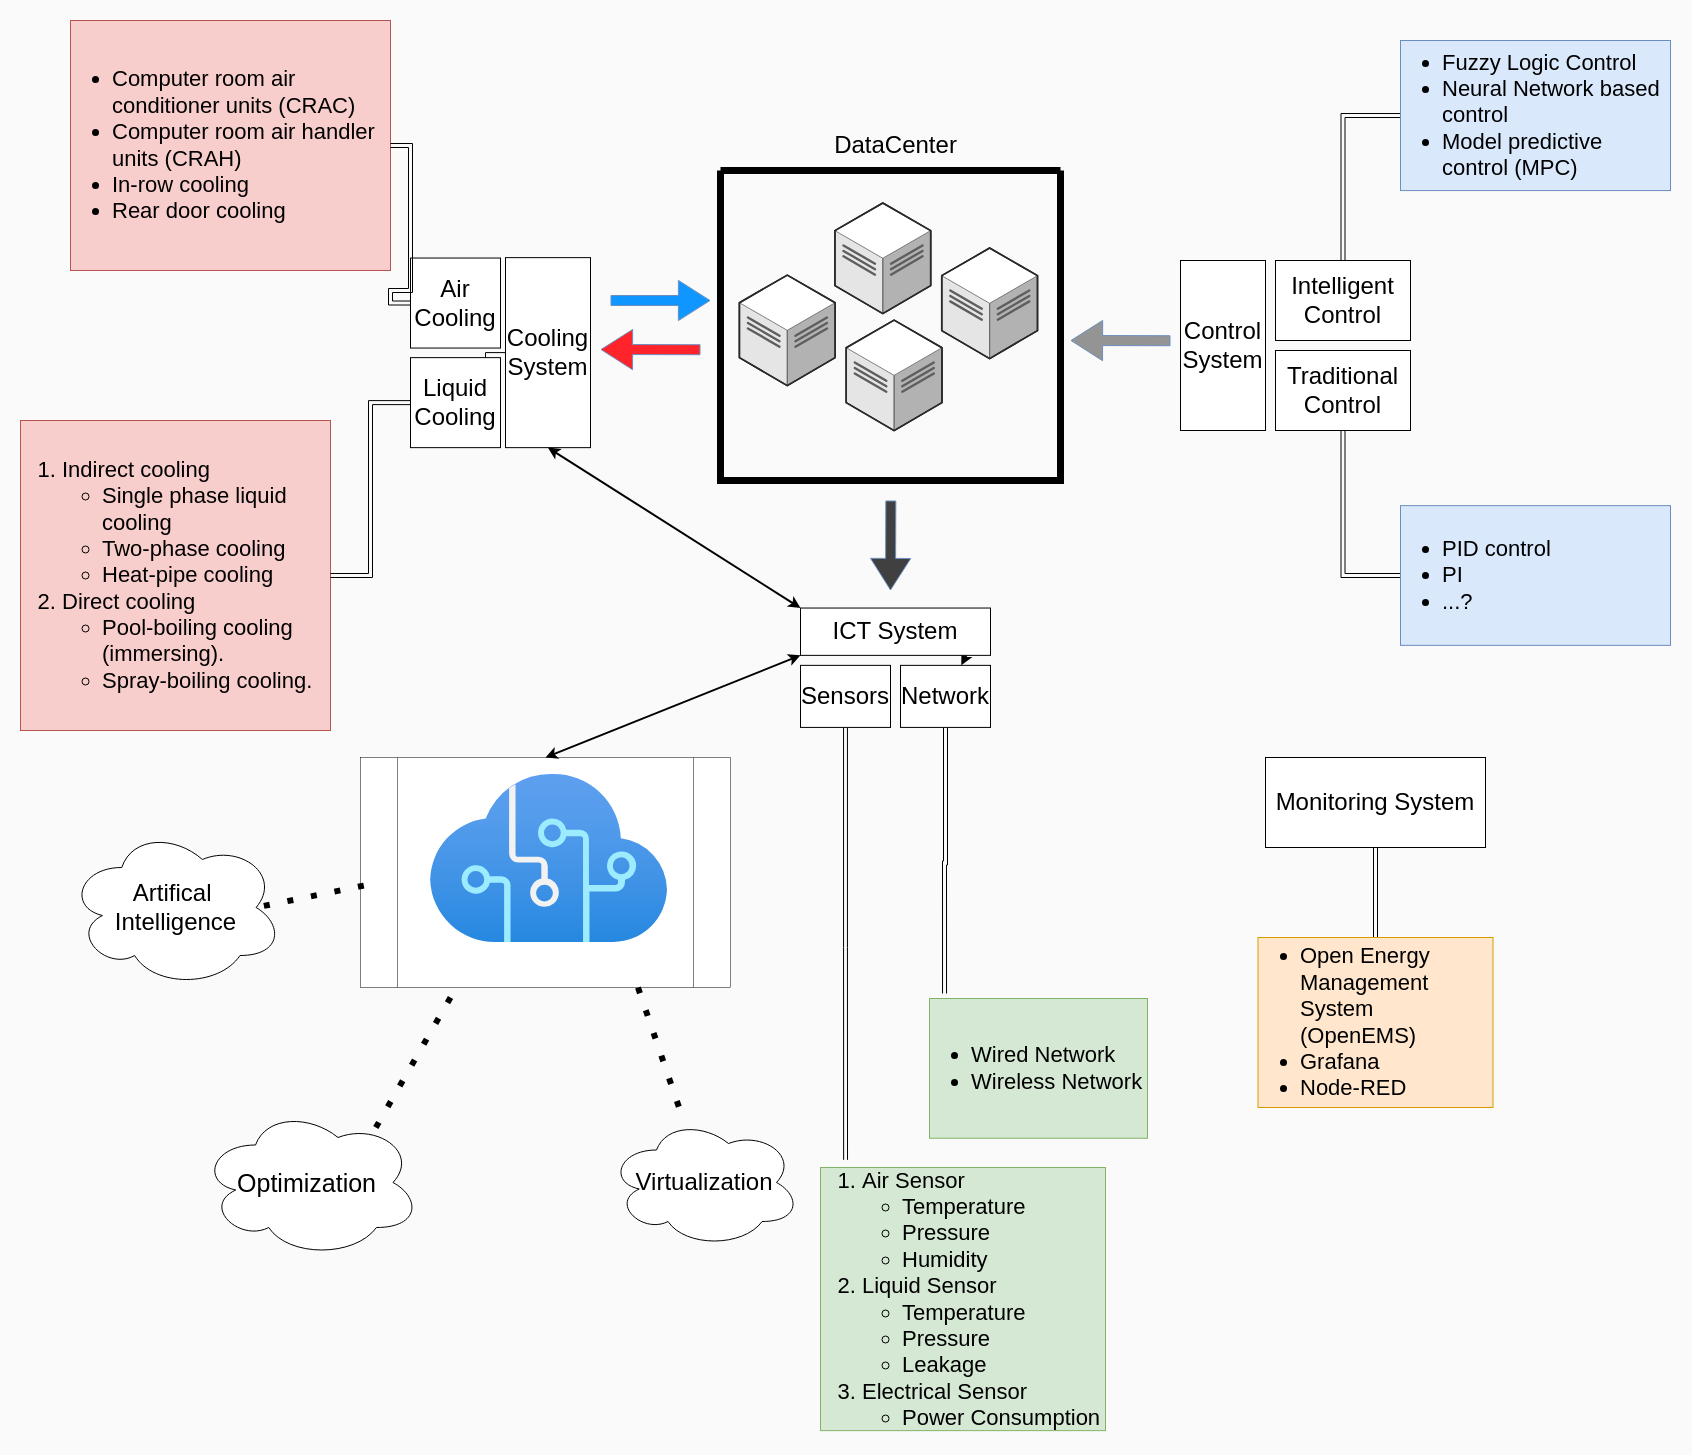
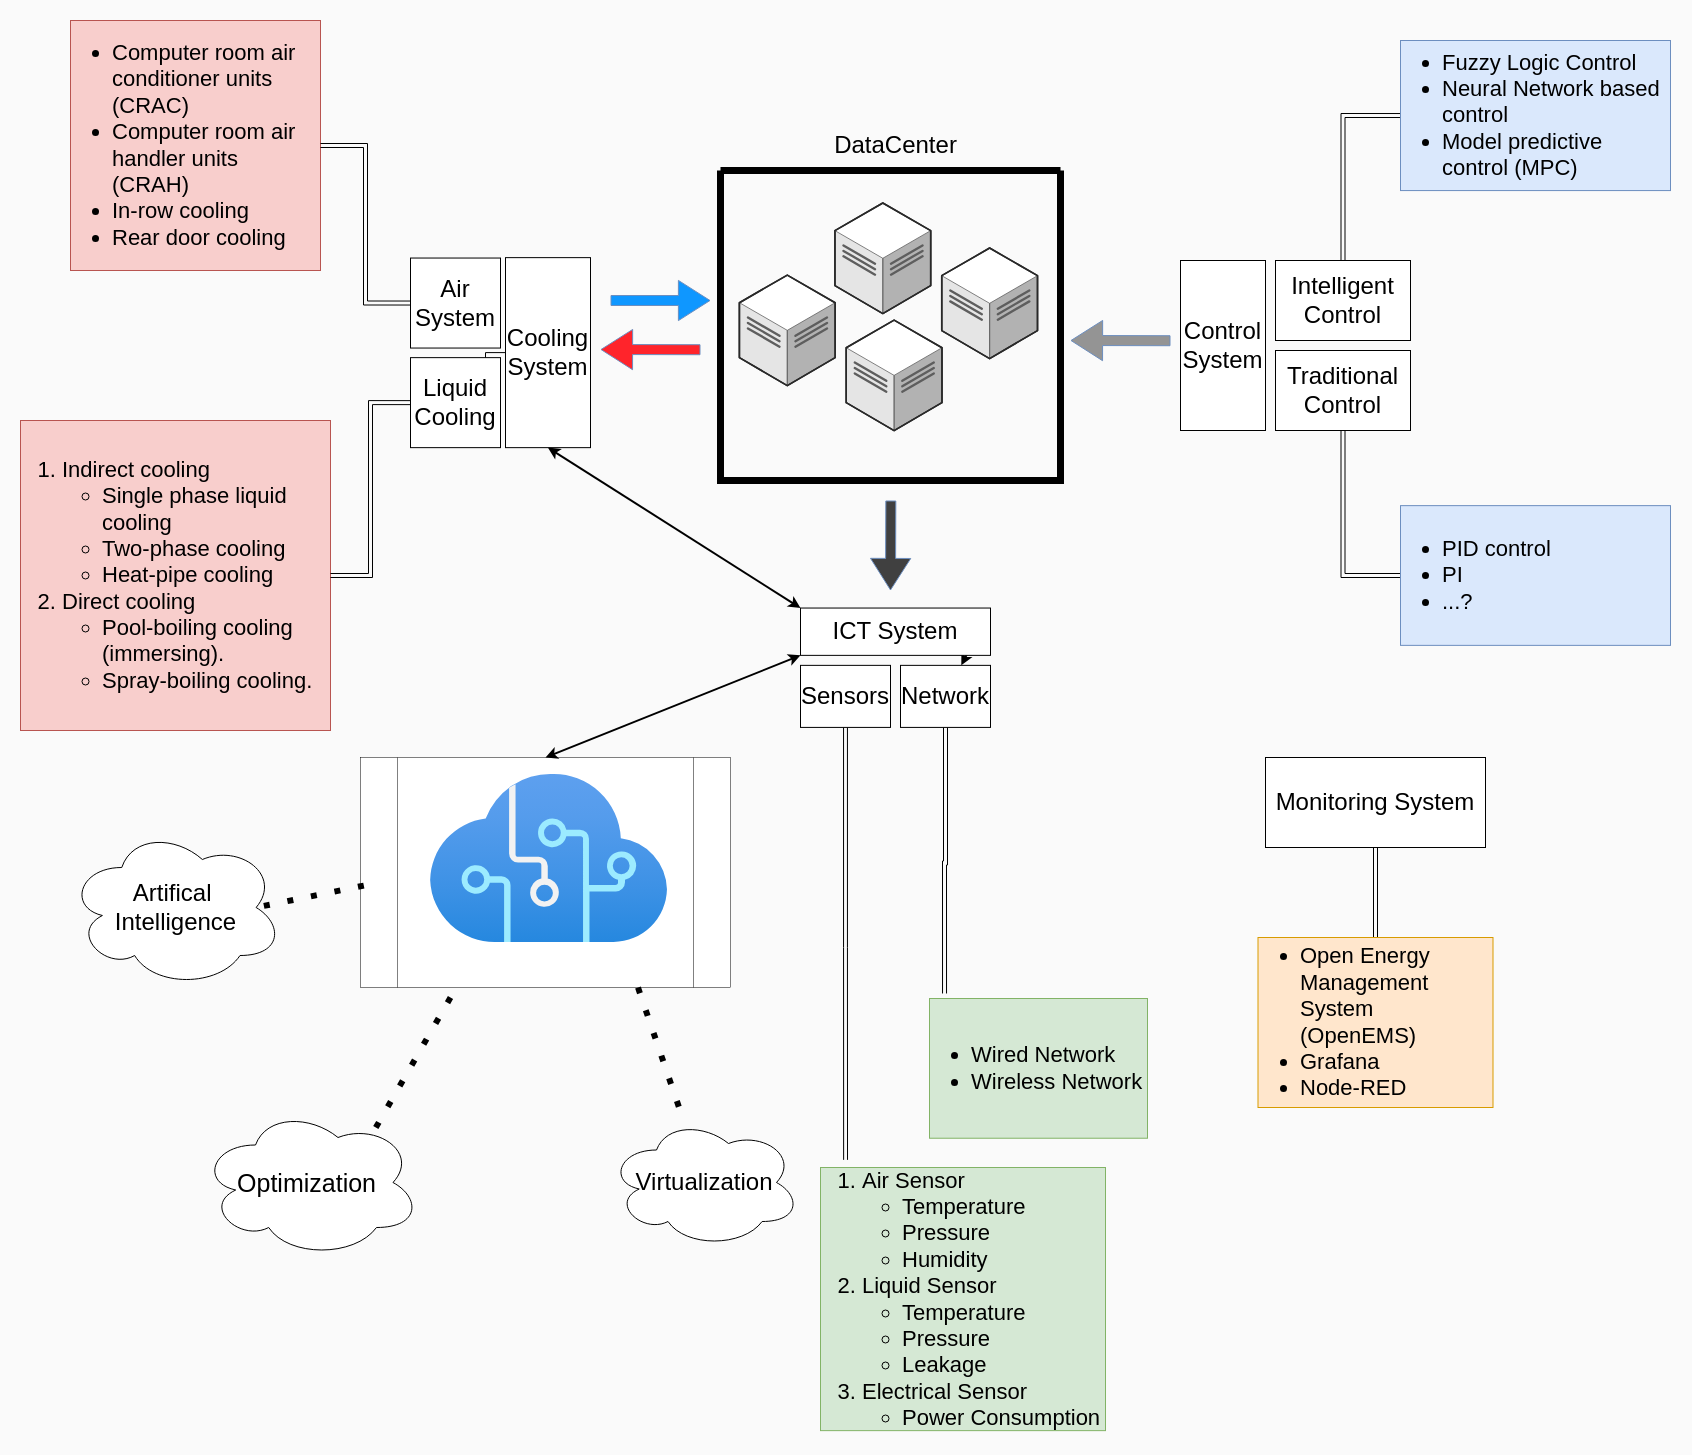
- <mxCell id="15" value="&lt;ul style=&quot;font-size: 22px;&quot;&gt;&lt;li&gt;Computer room air conditioner units (CRAC)&amp;nbsp;&lt;br&gt;&lt;/li&gt;&lt;li&gt;Computer room air handler units (CRAH)&lt;br&gt;&lt;/li&gt;&lt;li&gt;In-row cooling&lt;br&gt;&lt;/li&gt;&lt;li&gt;Rear door cooling&lt;br&gt;&lt;/li&gt;&lt;/ul&gt;" style="whiteSpace=wrap;html=1;aspect=fixed;align=left;fillColor=#f8cecc;direction=south;strokeColor=#b85450;" vertex="1" parent="1"><mxGeometry x="70" y="20" width="320" height="250" as="geometry" /></mxCell>
+ <mxCell id="15" value="&lt;ul style=&quot;font-size: 22px;&quot;&gt;&lt;li&gt;Computer room air conditioner units (CRAC)&amp;nbsp;&lt;br&gt;&lt;/li&gt;&lt;li&gt;Computer room air handler units (CRAH)&lt;br&gt;&lt;/li&gt;&lt;li&gt;In-row cooling&lt;br&gt;&lt;/li&gt;&lt;li&gt;Rear door cooling&lt;br&gt;&lt;/li&gt;&lt;/ul&gt;" style="whiteSpace=wrap;html=1;aspect=fixed;align=left;fillColor=#f8cecc;direction=south;strokeColor=#b85450;" vertex="1" parent="1"><mxGeometry x="70" y="20" width="250" height="250" as="geometry" /></mxCell>
- <mxCell id="13" value="&lt;font style=&quot;font-size: 24px;&quot;&gt;Air&lt;/font&gt;&lt;div&gt;&lt;font style=&quot;font-size: 24px;&quot;&gt;Cooling&lt;/font&gt;&lt;/div&gt;" style="whiteSpace=wrap;html=1;aspect=fixed;direction=south;" vertex="1" parent="10"><mxGeometry x="-30" y="-64.6" width="90" height="90" as="geometry" /></mxCell>
+ <mxCell id="13" value="&lt;font style=&quot;font-size: 24px;&quot;&gt;Air&lt;/font&gt;&lt;div&gt;&lt;font style=&quot;font-size: 24px;&quot;&gt;System&lt;/font&gt;&lt;/div&gt;" style="whiteSpace=wrap;html=1;aspect=fixed;direction=south;" vertex="1" parent="10"><mxGeometry x="-30" y="-64.6" width="90" height="90" as="geometry" /></mxCell>
